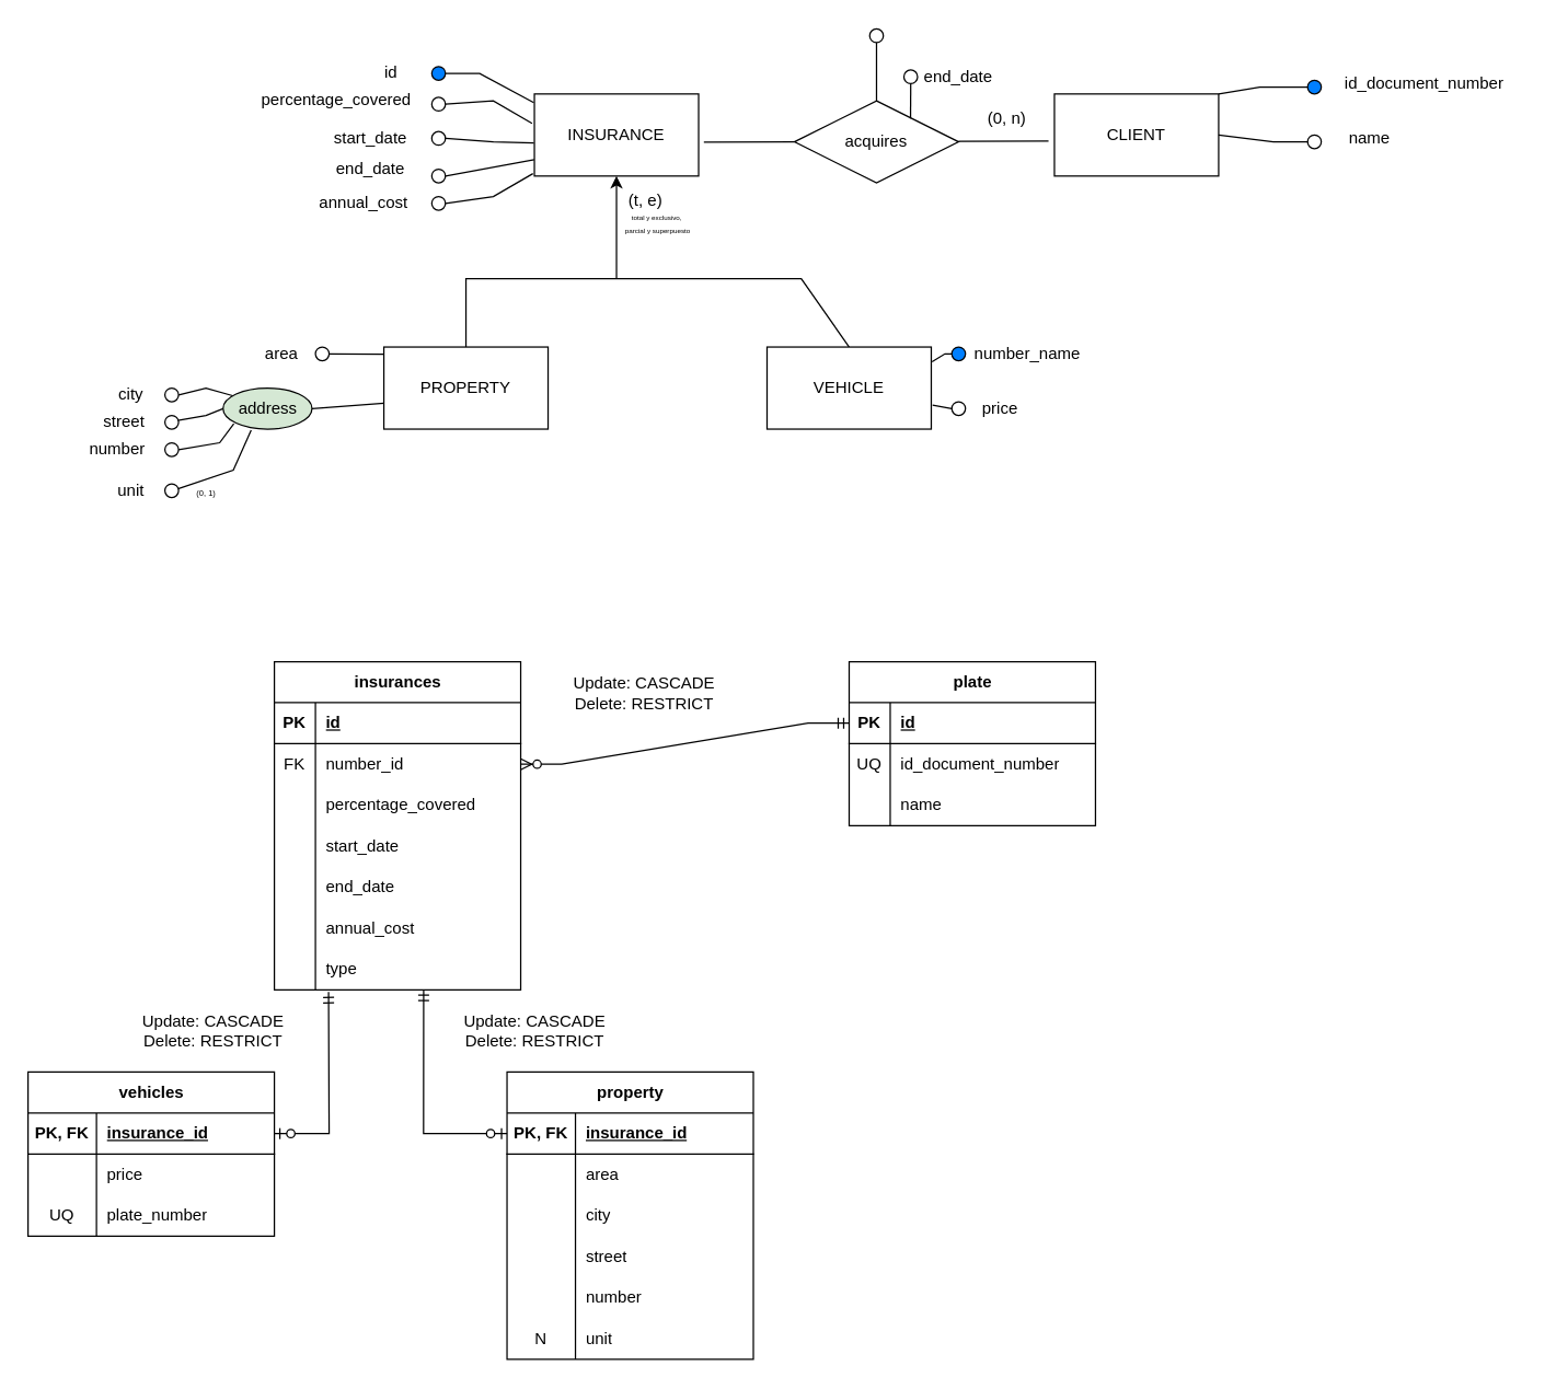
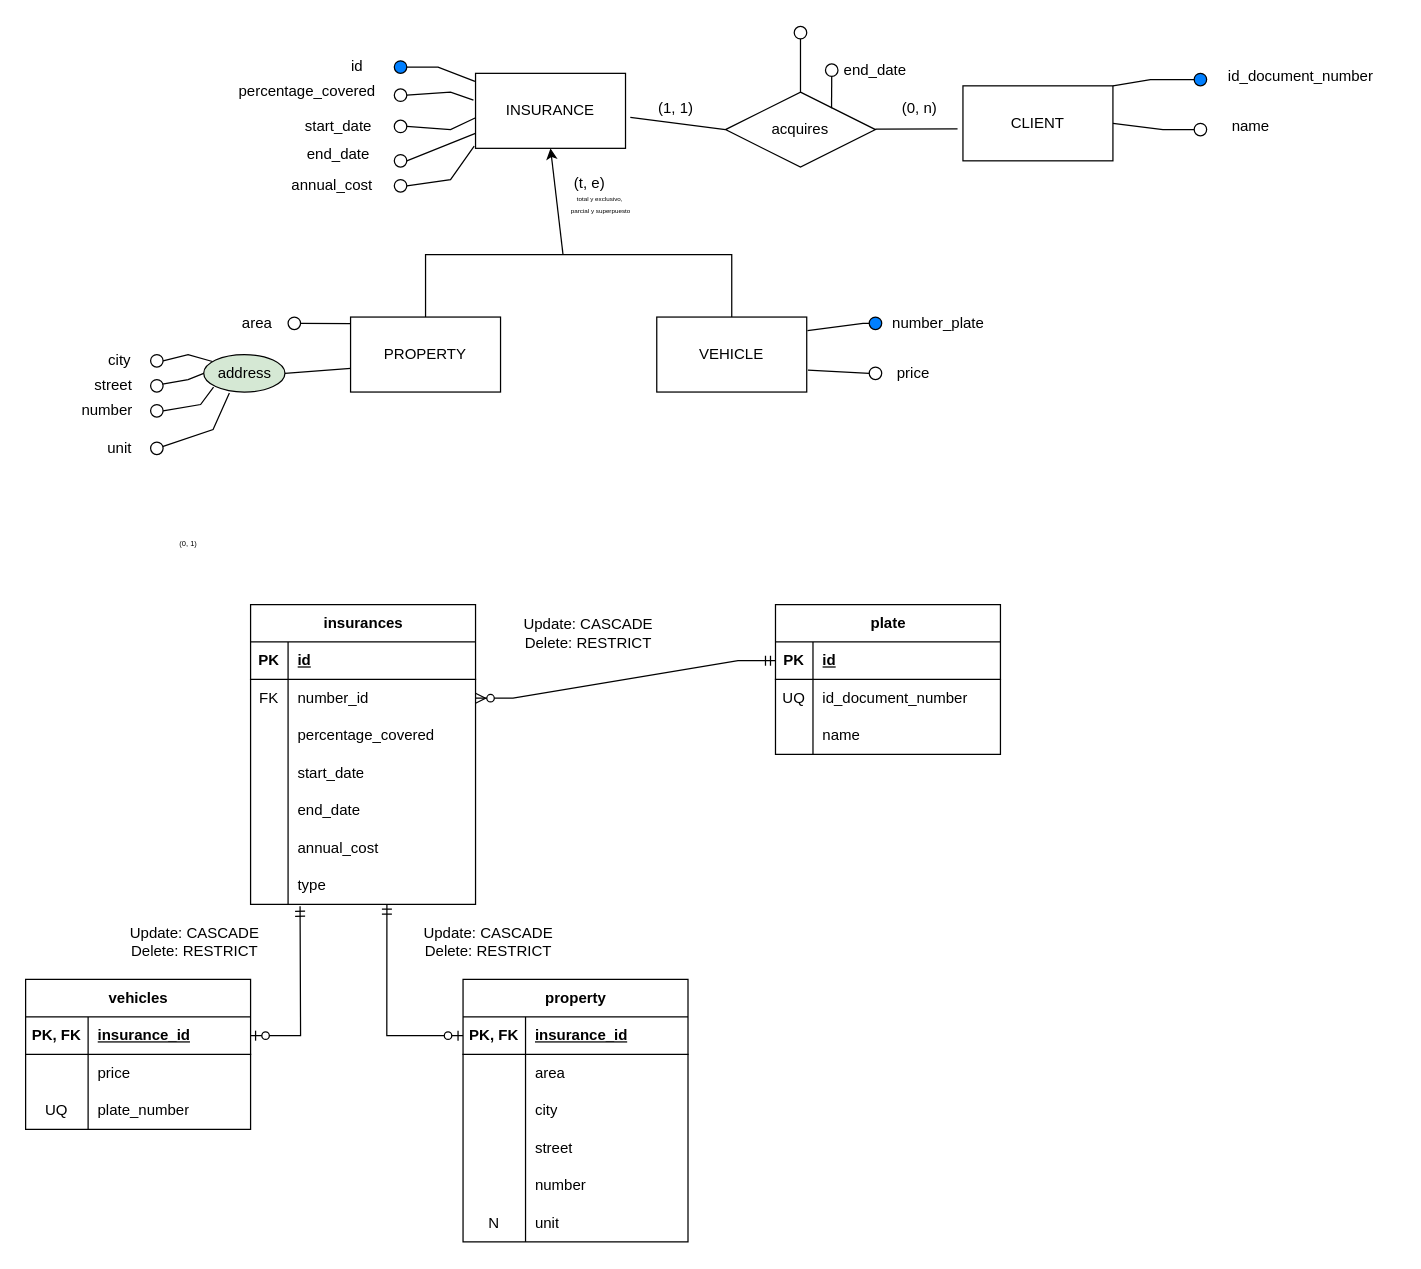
+ <mxCell id="7" value="(1, 1)" style="text;html=1;align=center;verticalAlign=middle;resizable=0;points=[];autosize=1;strokeColor=none;fillColor=none;" parent="1" vertex="1"><mxGeometry x="515" y="71" width="50" height="30" as="geometry" /></mxCell>
- <mxCell id="2" value="INSURANCE" style="rounded=0;whiteSpace=wrap;html=1;" parent="1" vertex="1"><mxGeometry x="390" y="68" width="120" height="60" as="geometry" /></mxCell>
+ <mxCell id="2" value="INSURANCE" style="rounded=0;whiteSpace=wrap;html=1;" parent="1" vertex="1"><mxGeometry x="380" y="58" width="120" height="60" as="geometry" /></mxCell>
- <mxCell id="44" value="number_name" style="text;html=1;align=center;verticalAlign=middle;resizable=0;points=[];autosize=1;strokeColor=none;fillColor=none;" parent="1" vertex="1"><mxGeometry x="700" y="243" width="100" height="30" as="geometry" /></mxCell>
+ <mxCell id="44" value="number_plate" style="text;html=1;align=center;verticalAlign=middle;resizable=0;points=[];autosize=1;strokeColor=none;fillColor=none;" parent="1" vertex="1"><mxGeometry x="700" y="243" width="100" height="30" as="geometry" /></mxCell>
- <mxCell id="38" value="VEHICLE" style="rounded=0;whiteSpace=wrap;html=1;" parent="1" vertex="1"><mxGeometry x="560" y="253" width="120" height="60" as="geometry" /></mxCell>
+ <mxCell id="38" value="VEHICLE" style="rounded=0;whiteSpace=wrap;html=1;" parent="1" vertex="1"><mxGeometry x="525" y="253" width="120" height="60" as="geometry" /></mxCell>
- <mxCell id="62" value="&lt;div style=&quot;font-size: 11px;&quot;&gt;&lt;font style=&quot;font-size: 6px;&quot;&gt;(0, 1)&lt;/font&gt;&lt;/div&gt;" style="text;html=1;align=center;verticalAlign=middle;resizable=0;points=[];autosize=1;strokeColor=none;fillColor=none;" parent="1" vertex="1"><mxGeometry x="130" y="343" width="40" height="30" as="geometry" /></mxCell>
+ <mxCell id="62" value="&lt;div style=&quot;font-size: 11px;&quot;&gt;&lt;font style=&quot;font-size: 6px;&quot;&gt;(0, 1)&lt;/font&gt;&lt;/div&gt;" style="text;html=1;align=center;verticalAlign=middle;resizable=0;points=[];autosize=1;strokeColor=none;fillColor=none;" parent="1" vertex="1"><mxGeometry x="130" y="418" width="40" height="30" as="geometry" /></mxCell>
